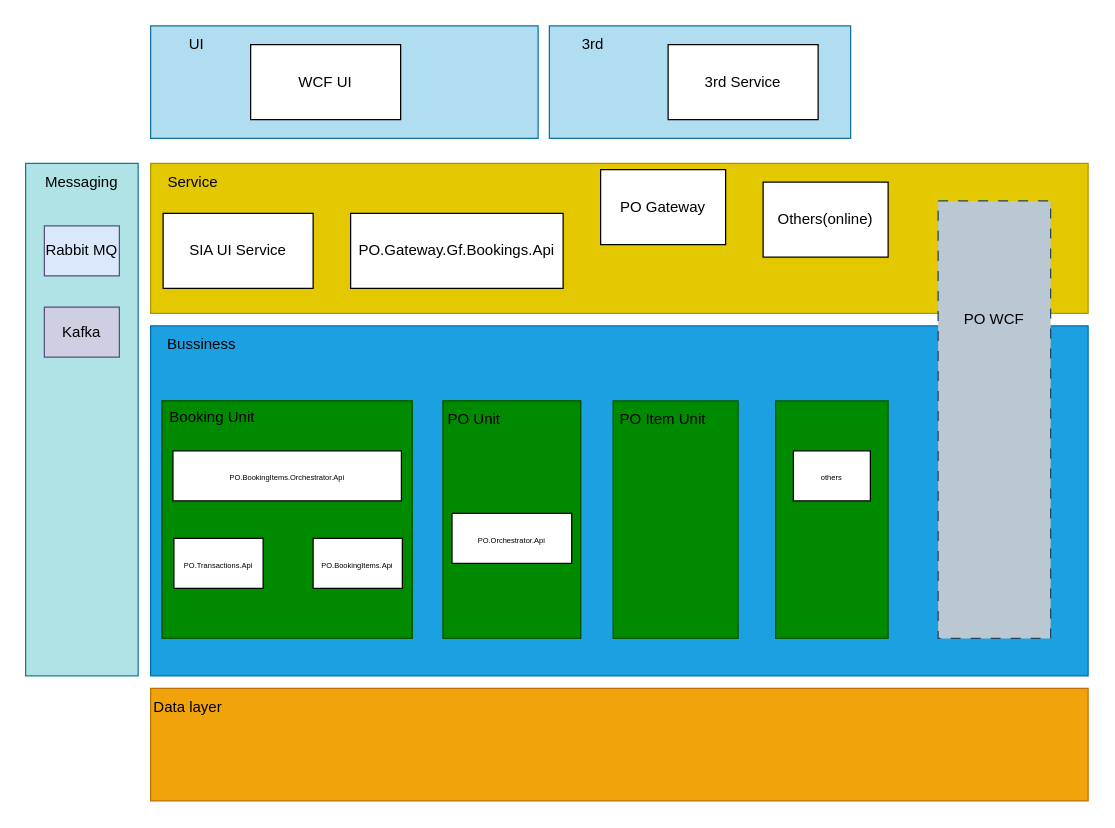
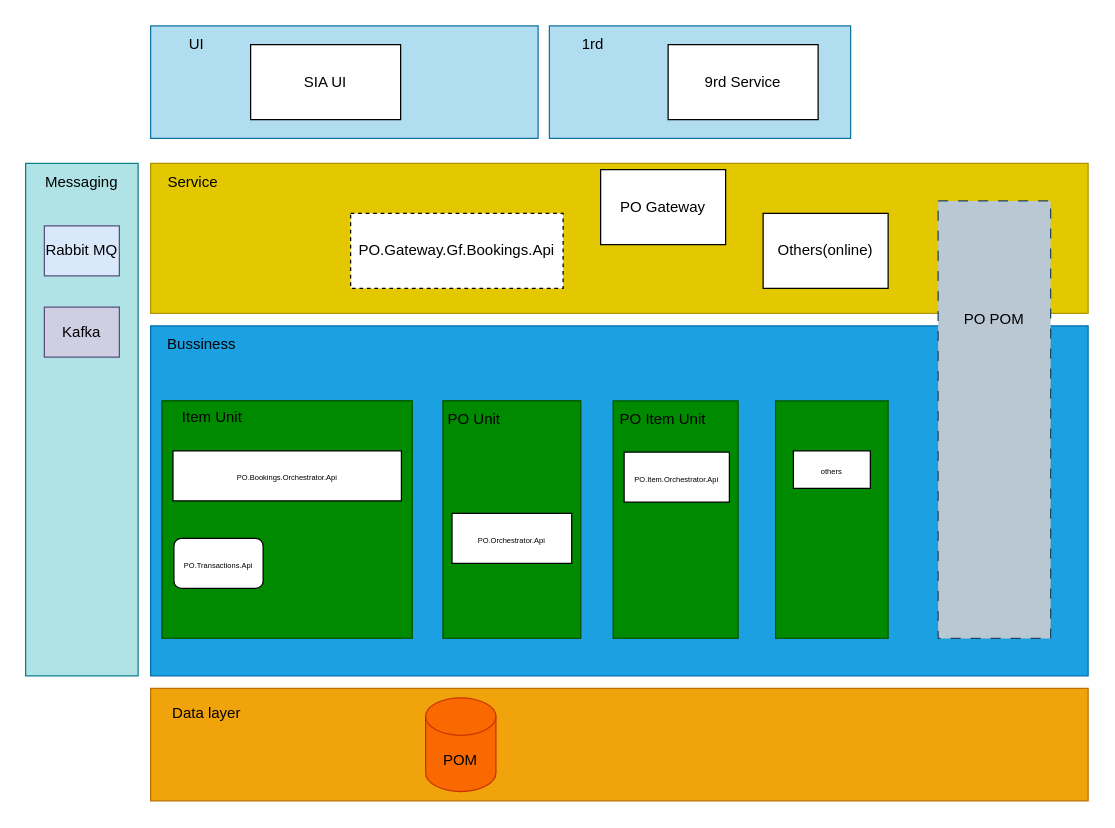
- <mxCell id="14" value="3rd" style="text;html=1;align=center;verticalAlign=middle;whiteSpace=wrap;rounded=0;" vertex="1" parent="1"><mxGeometry x="439" y="20" width="70" height="30" as="geometry" /></mxCell>
+ <mxCell id="14" value="1rd" style="text;html=1;align=center;verticalAlign=middle;whiteSpace=wrap;rounded=0;" vertex="1" parent="1"><mxGeometry x="439" y="20" width="70" height="30" as="geometry" /></mxCell>
- <mxCell id="7" value="WCF UI" style="rounded=0;whiteSpace=wrap;html=1;" vertex="1" parent="1"><mxGeometry x="200" y="35" width="120" height="60" as="geometry" /></mxCell>
+ <mxCell id="7" value="SIA UI" style="rounded=0;whiteSpace=wrap;html=1;" vertex="1" parent="1"><mxGeometry x="200" y="35" width="120" height="60" as="geometry" /></mxCell>
- <mxCell id="15" value="3rd Service" style="rounded=0;whiteSpace=wrap;html=1;" vertex="1" parent="1"><mxGeometry x="534" y="35" width="120" height="60" as="geometry" /></mxCell>
+ <mxCell id="15" value="9rd Service" style="rounded=0;whiteSpace=wrap;html=1;" vertex="1" parent="1"><mxGeometry x="534" y="35" width="120" height="60" as="geometry" /></mxCell>
- <mxCell id="10" value="&lt;div&gt;&lt;font style=&quot;font-size: 12px;&quot;&gt;Others(online)&lt;/font&gt;&lt;/div&gt;" style="rounded=0;whiteSpace=wrap;html=1;" vertex="1" parent="1"><mxGeometry x="610" y="145" width="100" height="60" as="geometry" /></mxCell>
+ <mxCell id="10" value="&lt;div&gt;&lt;font style=&quot;font-size: 12px;&quot;&gt;Others(online)&lt;/font&gt;&lt;/div&gt;" style="rounded=0;whiteSpace=wrap;html=1;" vertex="1" parent="1"><mxGeometry x="610" y="170" width="100" height="60" as="geometry" /></mxCell>
- <mxCell id="11" value="SIA UI Service" style="rounded=0;whiteSpace=wrap;html=1;" vertex="1" parent="1"><mxGeometry x="130" y="170" width="120" height="60" as="geometry" /></mxCell>
- <mxCell id="8" value="&lt;div&gt;&lt;font style=&quot;font-size: 12px;&quot;&gt;PO.Gateway.Gf.Bookings.Api&lt;/font&gt;&lt;/div&gt;" style="rounded=0;whiteSpace=wrap;html=1;" vertex="1" parent="1"><mxGeometry x="280" y="170" width="170" height="60" as="geometry" /></mxCell>
+ <mxCell id="8" value="&lt;div&gt;&lt;font style=&quot;font-size: 12px;&quot;&gt;PO.Gateway.Gf.Bookings.Api&lt;/font&gt;&lt;/div&gt;" style="rounded=0;whiteSpace=wrap;html=1;dashed=1;" vertex="1" parent="1"><mxGeometry x="280" y="170" width="170" height="60" as="geometry" /></mxCell>
- <mxCell id="39" value="PO WCF" style="text;html=1;align=center;verticalAlign=middle;whiteSpace=wrap;rounded=0;" vertex="1" parent="1"><mxGeometry x="765" y="240" width="60" height="30" as="geometry" /></mxCell>
+ <mxCell id="39" value="PO POM" style="text;html=1;align=center;verticalAlign=middle;whiteSpace=wrap;rounded=0;" vertex="1" parent="1"><mxGeometry x="765" y="240" width="60" height="30" as="geometry" /></mxCell>
- <mxCell id="24" value="Booking Unit" style="text;html=1;align=center;verticalAlign=middle;whiteSpace=wrap;rounded=0;" vertex="1" parent="22"><mxGeometry x="1" width="79" height="26" as="geometry" /></mxCell>
+ <mxCell id="24" value="Item Unit" style="text;html=1;align=center;verticalAlign=middle;whiteSpace=wrap;rounded=0;" vertex="1" parent="22"><mxGeometry x="1" width="79" height="26" as="geometry" /></mxCell>
- <mxCell id="25" value="&lt;a style=&quot;background-color: transparent; box-sizing: border-box; text-decoration-line: none;&quot; href=&quot;https://github.com/ch-robinson-internal/PO.Bookings.Orchestrator.Api&quot; data-turbo-frame=&quot;repo-content-turbo-frame&quot; data-pjax=&quot;#repo-content-pjax-container&quot;&gt;&lt;font style=&quot;font-size: 6px;&quot; color=&quot;#000000&quot;&gt;PO.BookingItems.Orchestrator.Api&lt;/font&gt;&lt;/a&gt;" style="rounded=0;whiteSpace=wrap;html=1;" vertex="1" parent="22"><mxGeometry x="8.62" y="40" width="182.75" height="40" as="geometry" /></mxCell>
+ <mxCell id="25" value="&lt;a style=&quot;background-color: transparent; box-sizing: border-box; text-decoration-line: none;&quot; href=&quot;https://github.com/ch-robinson-internal/PO.Bookings.Orchestrator.Api&quot; data-turbo-frame=&quot;repo-content-turbo-frame&quot; data-pjax=&quot;#repo-content-pjax-container&quot;&gt;&lt;font style=&quot;font-size: 6px;&quot; color=&quot;#000000&quot;&gt;PO.Bookings.Orchestrator.Api&lt;/font&gt;&lt;/a&gt;" style="rounded=0;whiteSpace=wrap;html=1;" vertex="1" parent="22"><mxGeometry x="8.62" y="40" width="182.75" height="40" as="geometry" /></mxCell>
- <mxCell id="38" value="&lt;span style=&quot;font-size: 6px;&quot;&gt;others&lt;/span&gt;" style="rounded=0;whiteSpace=wrap;html=1;" vertex="1" parent="37"><mxGeometry x="14.219" y="40" width="61.56" height="40" as="geometry" /></mxCell>
+ <mxCell id="38" value="&lt;span style=&quot;font-size: 6px;&quot;&gt;others&lt;/span&gt;" style="rounded=0;whiteSpace=wrap;html=1;" vertex="1" parent="37"><mxGeometry x="14.219" y="40" width="61.56" height="30" as="geometry" /></mxCell>
+ <mxCell id="36" value="&lt;a style=&quot;background-color: transparent; box-sizing: border-box; text-decoration-line: none;&quot; href=&quot;https://github.com/ch-robinson-internal/PO.Bookings.Orchestrator.Api&quot; data-turbo-frame=&quot;repo-content-turbo-frame&quot; data-pjax=&quot;#repo-content-pjax-container&quot;&gt;&lt;font style=&quot;font-size: 6px;&quot; color=&quot;#000000&quot;&gt;PO.Item.Orchestrator.Api&lt;/font&gt;&lt;/a&gt;" style="rounded=0;whiteSpace=wrap;html=1;" vertex="1" parent="34"><mxGeometry x="8.8" y="41" width="84.2" height="40" as="geometry" /></mxCell>
- <mxCell id="29" value="&lt;span style=&quot;font-size: 6px;&quot;&gt;PO.Transactions.Api&lt;/span&gt;" style="rounded=0;whiteSpace=wrap;html=1;" vertex="1" parent="1"><mxGeometry x="138.63" y="430" width="71.37" height="40" as="geometry" /></mxCell>
+ <mxCell id="29" value="&lt;span style=&quot;font-size: 6px;&quot;&gt;PO.Transactions.Api&lt;/span&gt;" style="whiteSpace=wrap;html=1;rounded=1;" vertex="1" parent="1"><mxGeometry x="138.63" y="430" width="71.37" height="40" as="geometry" /></mxCell>
- <mxCell id="28" value="&lt;span style=&quot;font-size: 6px;&quot;&gt;PO.BookingItems.Api&lt;/span&gt;" style="rounded=0;whiteSpace=wrap;html=1;" vertex="1" parent="1"><mxGeometry x="250" y="430" width="71.38" height="40" as="geometry" /></mxCell>
- <mxCell id="19" value="Data layer" style="text;html=1;align=center;verticalAlign=middle;whiteSpace=wrap;rounded=0;" vertex="1" parent="1"><mxGeometry x="120" y="550" width="60" height="30" as="geometry" /></mxCell>
+ <mxCell id="19" value="Data layer" style="text;html=1;align=center;verticalAlign=middle;whiteSpace=wrap;rounded=0;" vertex="1" parent="1"><mxGeometry x="135" y="555" width="60" height="30" as="geometry" /></mxCell>
+ <mxCell id="20" value="POM" style="shape=cylinder3;whiteSpace=wrap;html=1;boundedLbl=1;backgroundOutline=1;size=15;fillColor=#fa6800;fontColor=#000000;strokeColor=#C73500;" vertex="1" parent="1"><mxGeometry x="340" y="557.5" width="56.25" height="75" as="geometry" /></mxCell>
